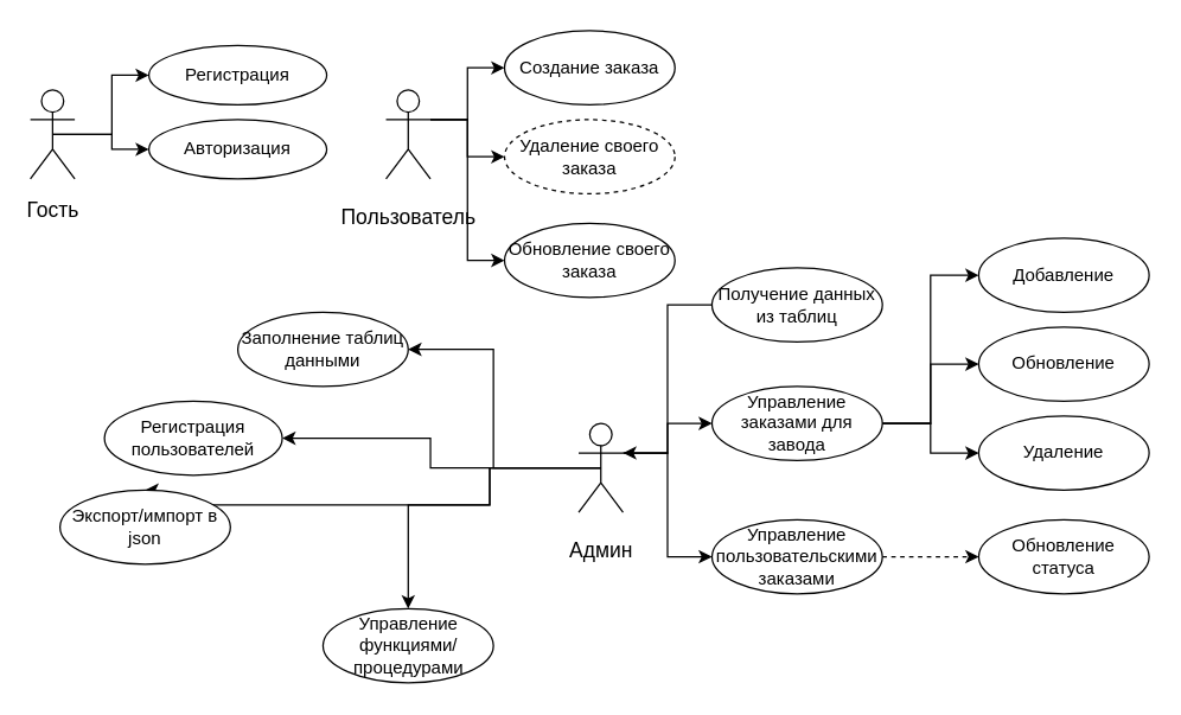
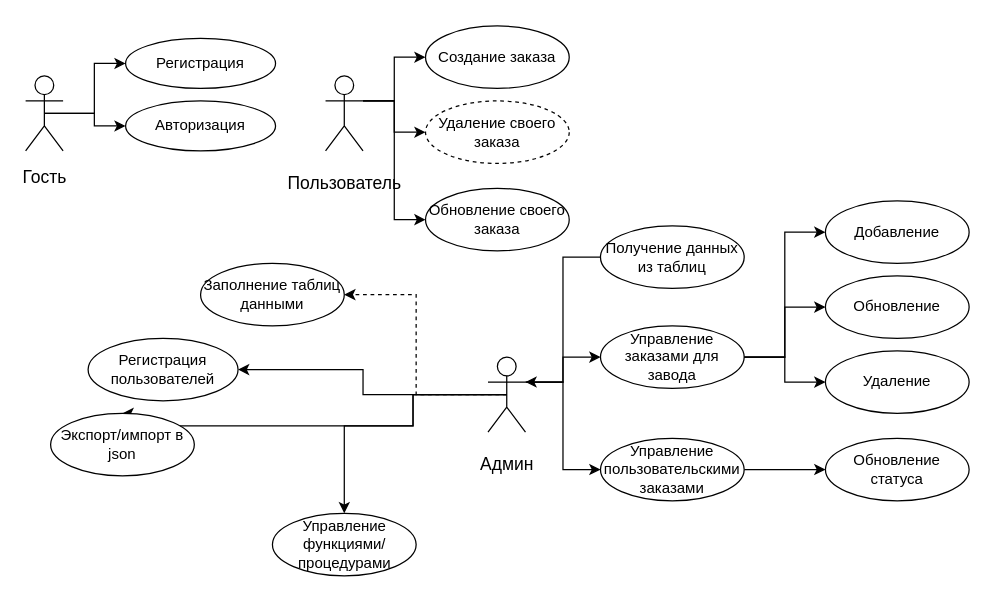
- <mxCell id="10" style="edgeStyle=orthogonalEdgeStyle;rounded=0;orthogonalLoop=1;jettySize=auto;html=1;exitX=0.5;exitY=0.5;exitDx=0;exitDy=0;exitPerimeter=0;entryX=1;entryY=0.5;entryDx=0;entryDy=0;" edge="1" parent="1" source="13" target="33"><mxGeometry relative="1" as="geometry" /></mxCell>
+ <mxCell id="10" style="edgeStyle=orthogonalEdgeStyle;rounded=0;orthogonalLoop=1;jettySize=auto;html=1;exitX=0.5;exitY=0.5;exitDx=0;exitDy=0;exitPerimeter=0;entryX=1;entryY=0.5;entryDx=0;entryDy=0;dashed=1;" edge="1" parent="1" source="13" target="33"><mxGeometry relative="1" as="geometry" /></mxCell>
- <mxCell id="30" style="edgeStyle=orthogonalEdgeStyle;rounded=0;orthogonalLoop=1;jettySize=auto;html=1;exitX=1;exitY=0.5;exitDx=0;exitDy=0;entryX=0;entryY=0.5;entryDx=0;entryDy=0;dashed=1;" edge="1" parent="1" source="31" target="29"><mxGeometry relative="1" as="geometry" /></mxCell>
+ <mxCell id="30" style="edgeStyle=orthogonalEdgeStyle;rounded=0;orthogonalLoop=1;jettySize=auto;html=1;exitX=1;exitY=0.5;exitDx=0;exitDy=0;entryX=0;entryY=0.5;entryDx=0;entryDy=0;" edge="1" parent="1" source="31" target="29"><mxGeometry relative="1" as="geometry" /></mxCell>
